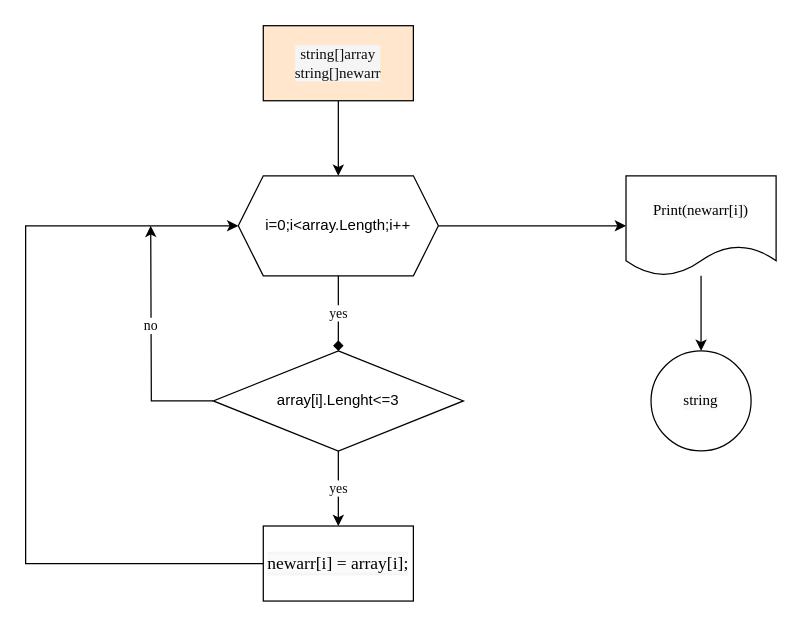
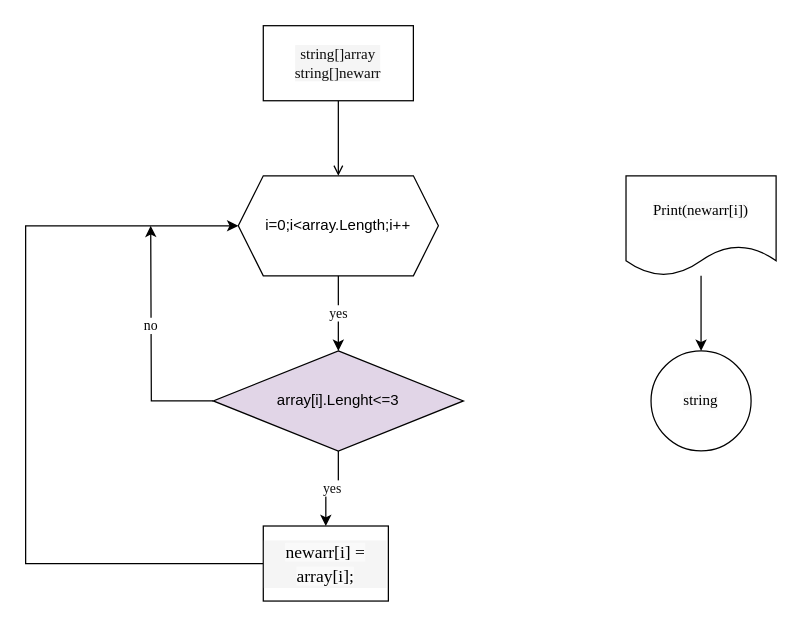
- <mxCell id="9" value="&lt;font color=&quot;#0d0d0d&quot;&gt;string[]array&lt;br&gt;string[]newarr&lt;br&gt;&lt;/font&gt;" style="rounded=0;whiteSpace=wrap;html=1;labelBackgroundColor=#F5F5F5;fontFamily=Times New Roman;fontColor=#FFFFFF;fillColor=#ffe6cc;" vertex="1" parent="1"><mxGeometry x="210" y="20" width="120" height="60" as="geometry" /></mxCell>
+ <mxCell id="9" value="&lt;font color=&quot;#0d0d0d&quot;&gt;string[]array&lt;br&gt;string[]newarr&lt;br&gt;&lt;/font&gt;" style="rounded=0;whiteSpace=wrap;html=1;labelBackgroundColor=#F5F5F5;fontFamily=Times New Roman;fontColor=#FFFFFF;" vertex="1" parent="1"><mxGeometry x="210" y="20" width="120" height="60" as="geometry" /></mxCell>
- <mxCell id="8" value="" style="edgeStyle=orthogonalEdgeStyle;rounded=0;orthogonalLoop=1;jettySize=auto;html=1;fontFamily=Times New Roman;fontColor=#0D0D0D;" edge="1" parent="1" source="9" target="4"><mxGeometry relative="1" as="geometry" /></mxCell>
+ <mxCell id="8" value="" style="edgeStyle=orthogonalEdgeStyle;rounded=0;orthogonalLoop=1;jettySize=auto;html=1;fontFamily=Times New Roman;fontColor=#0D0D0D;endArrow=open;" edge="1" parent="1" source="9" target="4"><mxGeometry relative="1" as="geometry" /></mxCell>
- <mxCell id="3" style="edgeStyle=orthogonalEdgeStyle;rounded=0;orthogonalLoop=1;jettySize=auto;html=1;entryX=0;entryY=0.5;entryDx=0;entryDy=0;fontFamily=Times New Roman;fontColor=#000000;" edge="1" parent="1" source="4" target="13"><mxGeometry relative="1" as="geometry" /></mxCell>
- <mxCell id="2" value="yes" style="edgeStyle=orthogonalEdgeStyle;rounded=0;orthogonalLoop=1;jettySize=auto;html=1;fontFamily=Times New Roman;fontColor=#0D0D0D;endArrow=diamond;" edge="1" parent="1" source="4" target="7"><mxGeometry relative="1" as="geometry" /></mxCell>
+ <mxCell id="2" value="yes" style="edgeStyle=orthogonalEdgeStyle;rounded=0;orthogonalLoop=1;jettySize=auto;html=1;fontFamily=Times New Roman;fontColor=#0D0D0D;" edge="1" parent="1" source="4" target="7"><mxGeometry relative="1" as="geometry" /></mxCell>
- <mxCell id="7" value="array[i].Lenght&amp;lt;=3" style="rhombus;whiteSpace=wrap;html=1;" vertex="1" parent="1"><mxGeometry x="170" y="280" width="200" height="80" as="geometry" /></mxCell>
+ <mxCell id="7" value="array[i].Lenght&amp;lt;=3" style="rhombus;whiteSpace=wrap;html=1;fillColor=#e1d5e7;" vertex="1" parent="1"><mxGeometry x="170" y="280" width="200" height="80" as="geometry" /></mxCell>
- <mxCell id="11" value="&lt;div style=&quot;font-size: 14px; line-height: 19px;&quot;&gt;&lt;font style=&quot;background-color: rgb(250, 250, 250);&quot; color=&quot;#000000&quot;&gt;newarr[i] = array[i];&lt;/font&gt;&lt;/div&gt;" style="whiteSpace=wrap;html=1;labelBackgroundColor=#F5F5F5;fontFamily=Times New Roman;fontColor=#0D0D0D;" vertex="1" parent="1"><mxGeometry x="210" y="420" width="120" height="60" as="geometry" /></mxCell>
+ <mxCell id="11" value="&lt;div style=&quot;font-size: 14px; line-height: 19px;&quot;&gt;&lt;font style=&quot;background-color: rgb(250, 250, 250);&quot; color=&quot;#000000&quot;&gt;newarr[i] = array[i];&lt;/font&gt;&lt;/div&gt;" style="whiteSpace=wrap;html=1;labelBackgroundColor=#F5F5F5;fontFamily=Times New Roman;fontColor=#0D0D0D;" vertex="1" parent="1"><mxGeometry x="210" y="420" width="100" height="60" as="geometry" /></mxCell>
